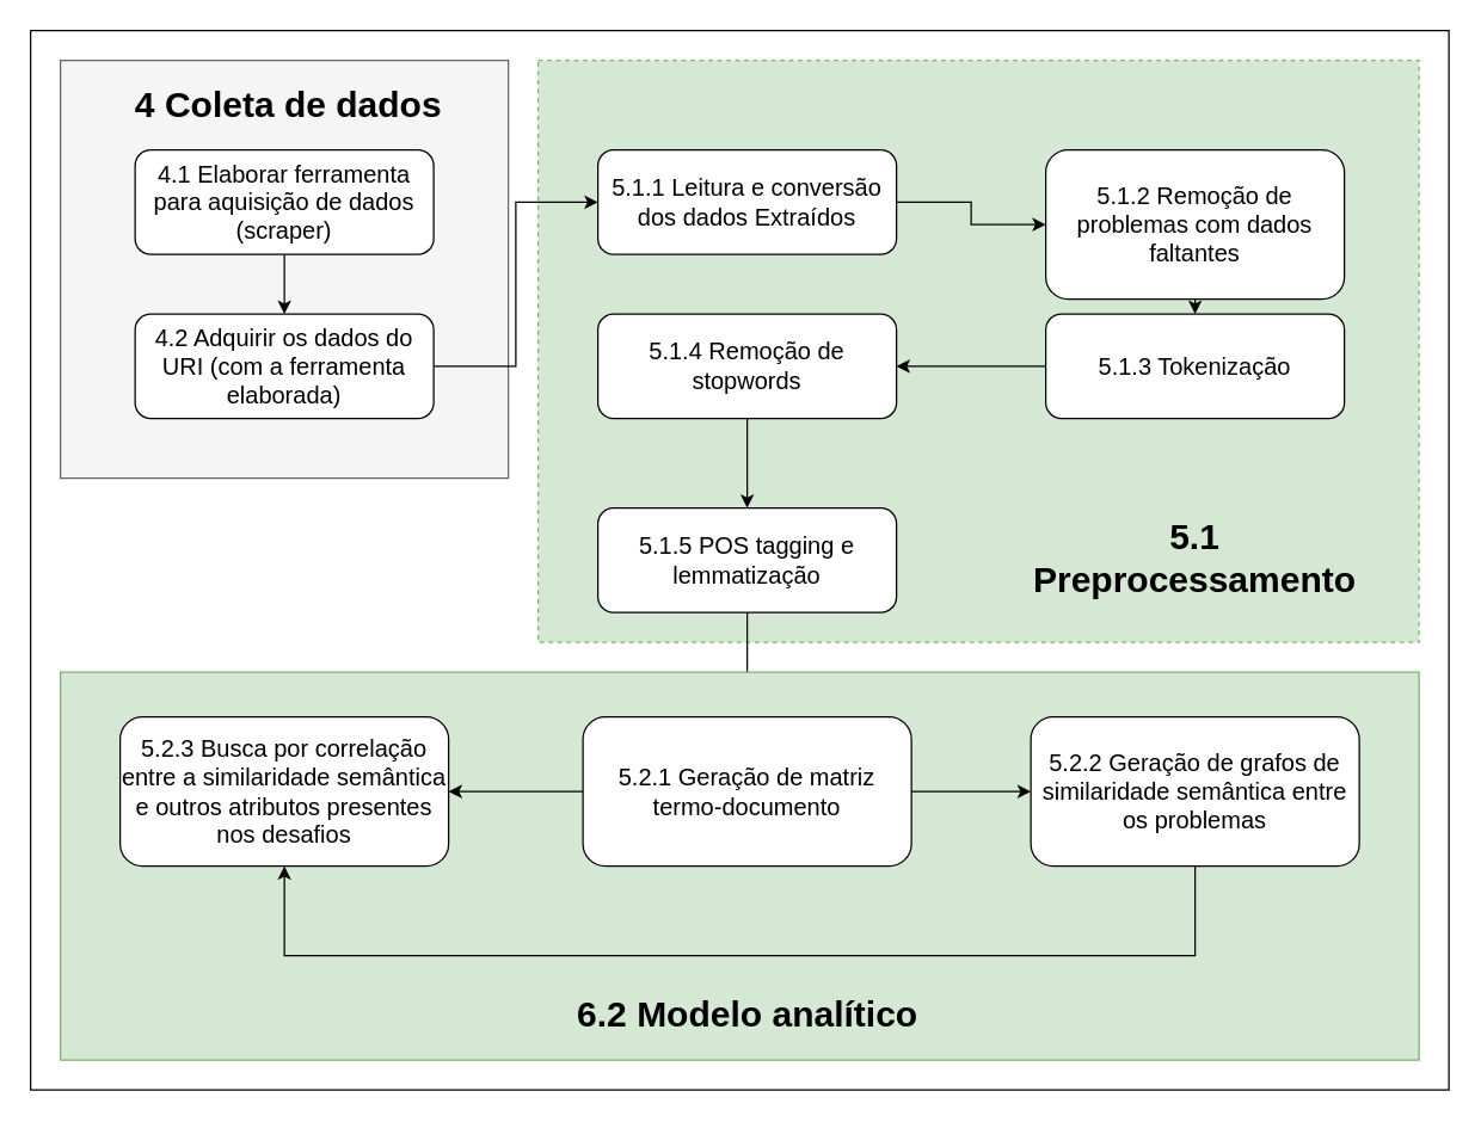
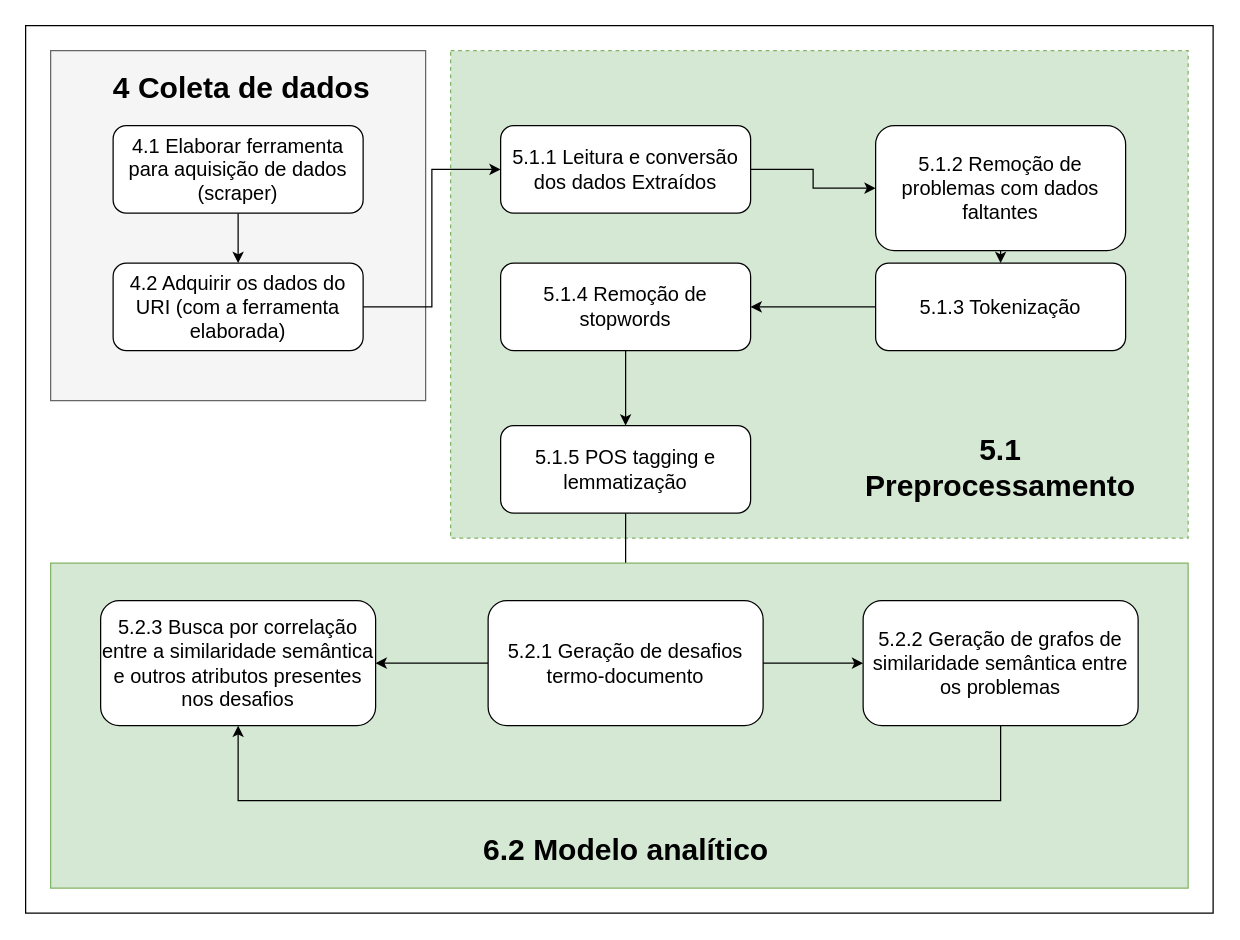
- <mxCell id="22" value="5.2.1 Geração de matriz termo-documento" style="rounded=1;whiteSpace=wrap;html=1;fontSize=16;" vertex="1" parent="1"><mxGeometry x="390" y="480" width="220" height="100" as="geometry" /></mxCell>
+ <mxCell id="22" value="5.2.1 Geração de desafios termo-documento" style="rounded=1;whiteSpace=wrap;html=1;fontSize=16;" vertex="1" parent="1"><mxGeometry x="390" y="480" width="220" height="100" as="geometry" /></mxCell>
